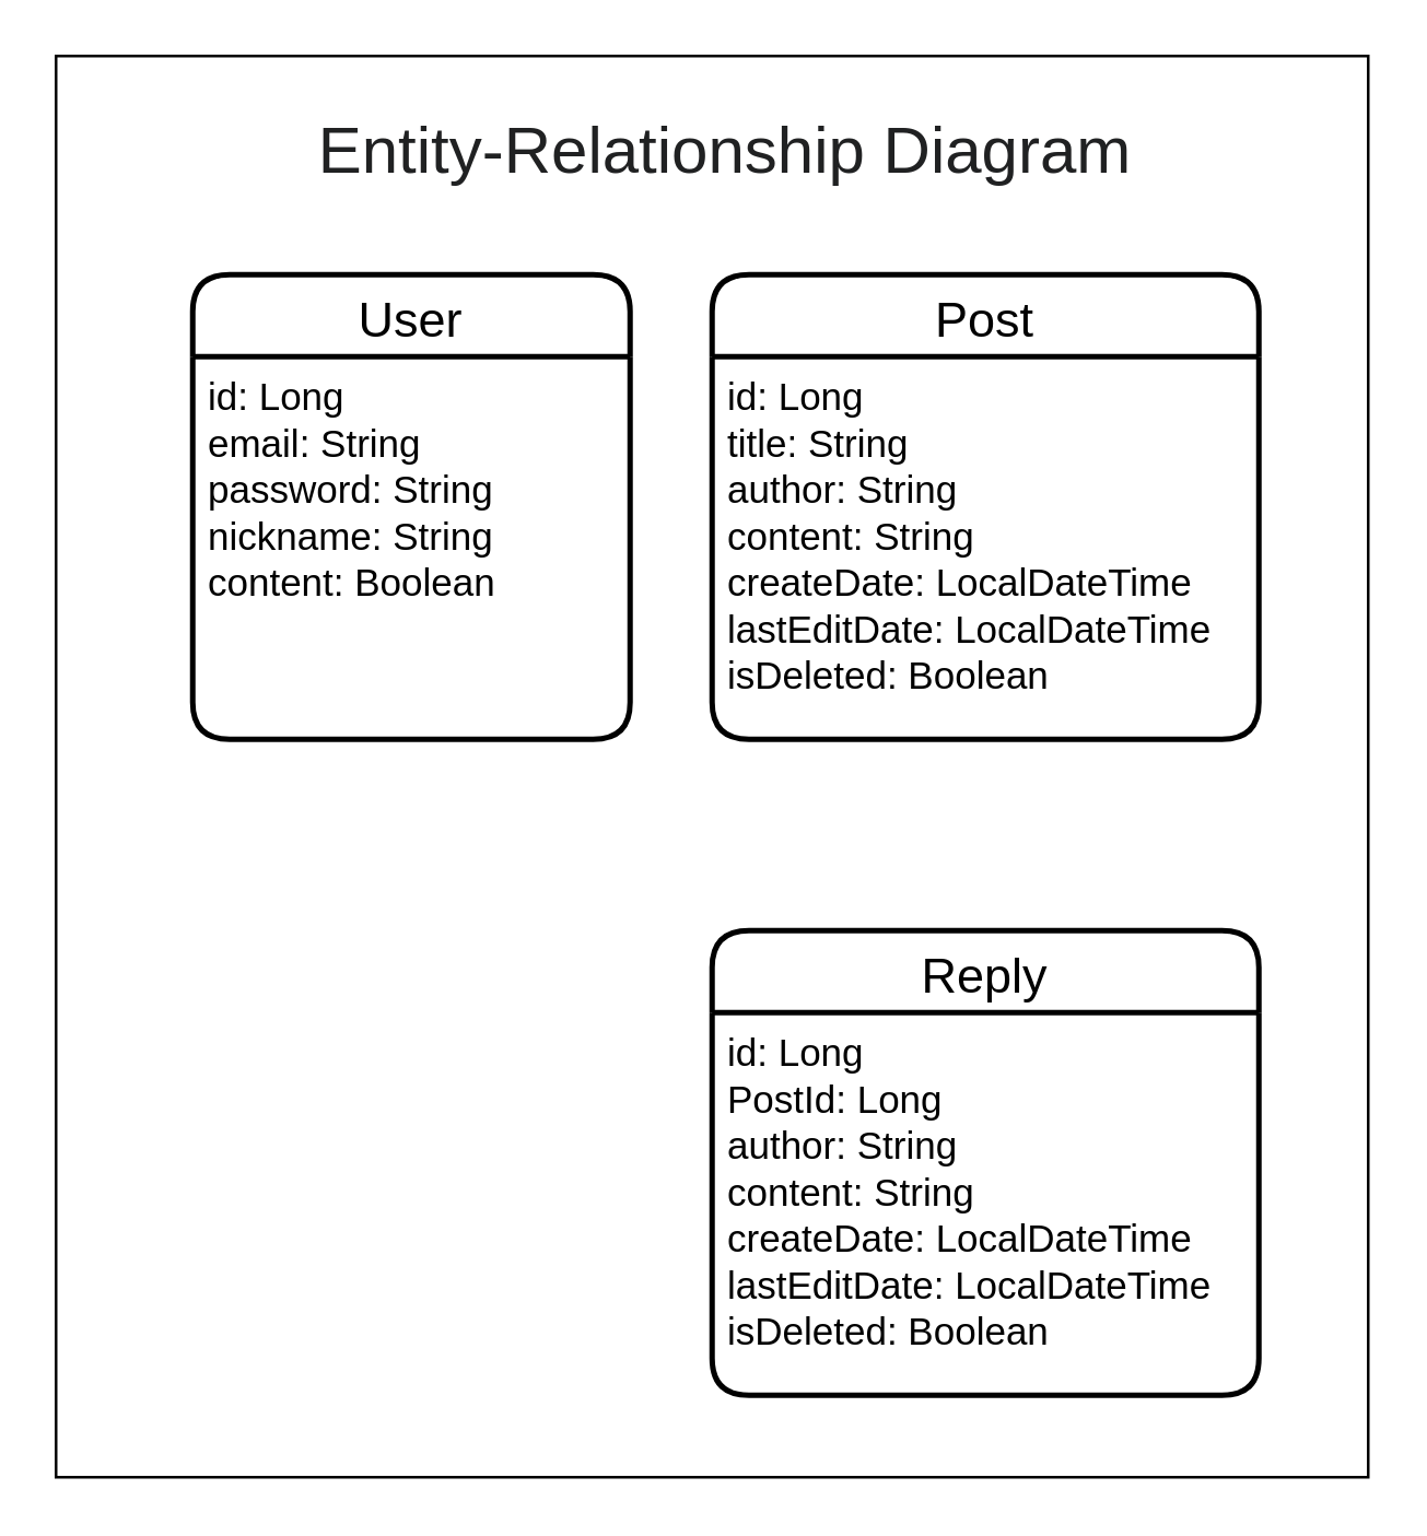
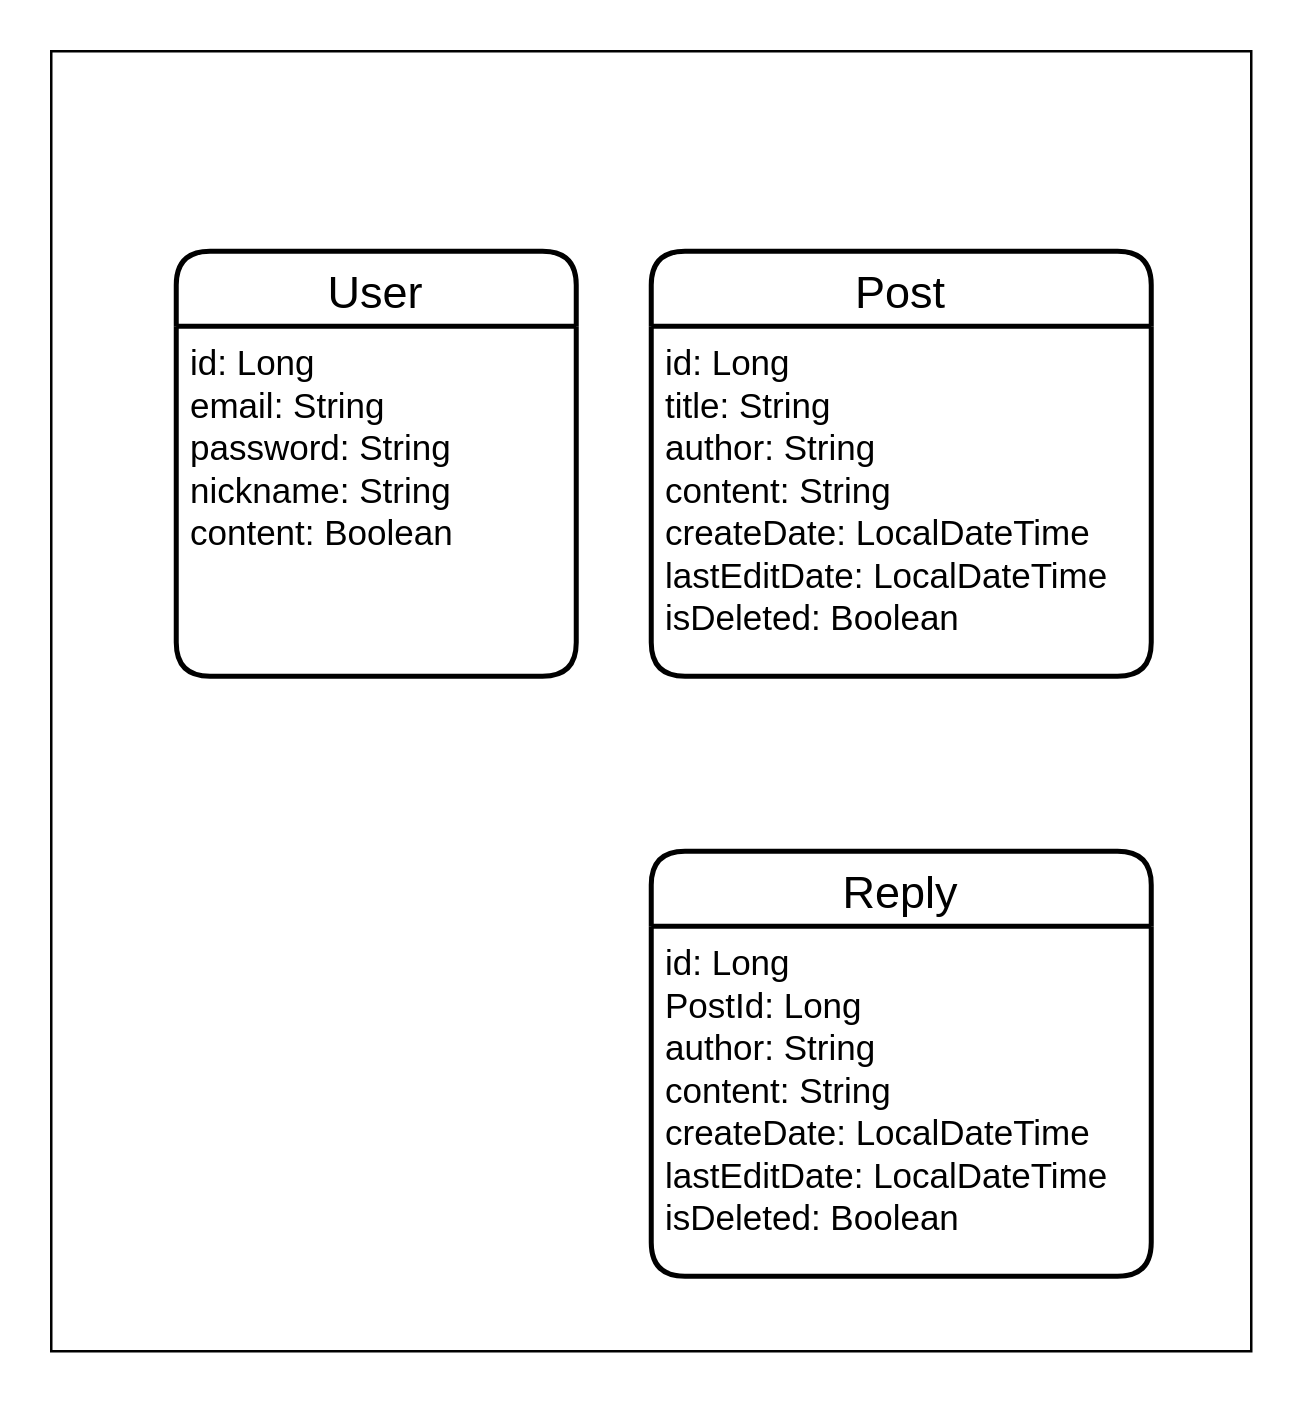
- <mxCell id="9" value="&lt;span style=&quot;color: rgb(32, 33, 34); font-family: sans-serif; text-align: start; background-color: rgb(255, 255, 255);&quot;&gt;&lt;font style=&quot;font-size: 24px;&quot;&gt;Entity-Relationship Diagram&lt;/font&gt;&lt;/span&gt;" style="text;html=1;strokeColor=none;fillColor=none;align=center;verticalAlign=middle;whiteSpace=wrap;rounded=0;" vertex="1" parent="1"><mxGeometry x="70" y="40" width="390" height="30" as="geometry" /></mxCell>
